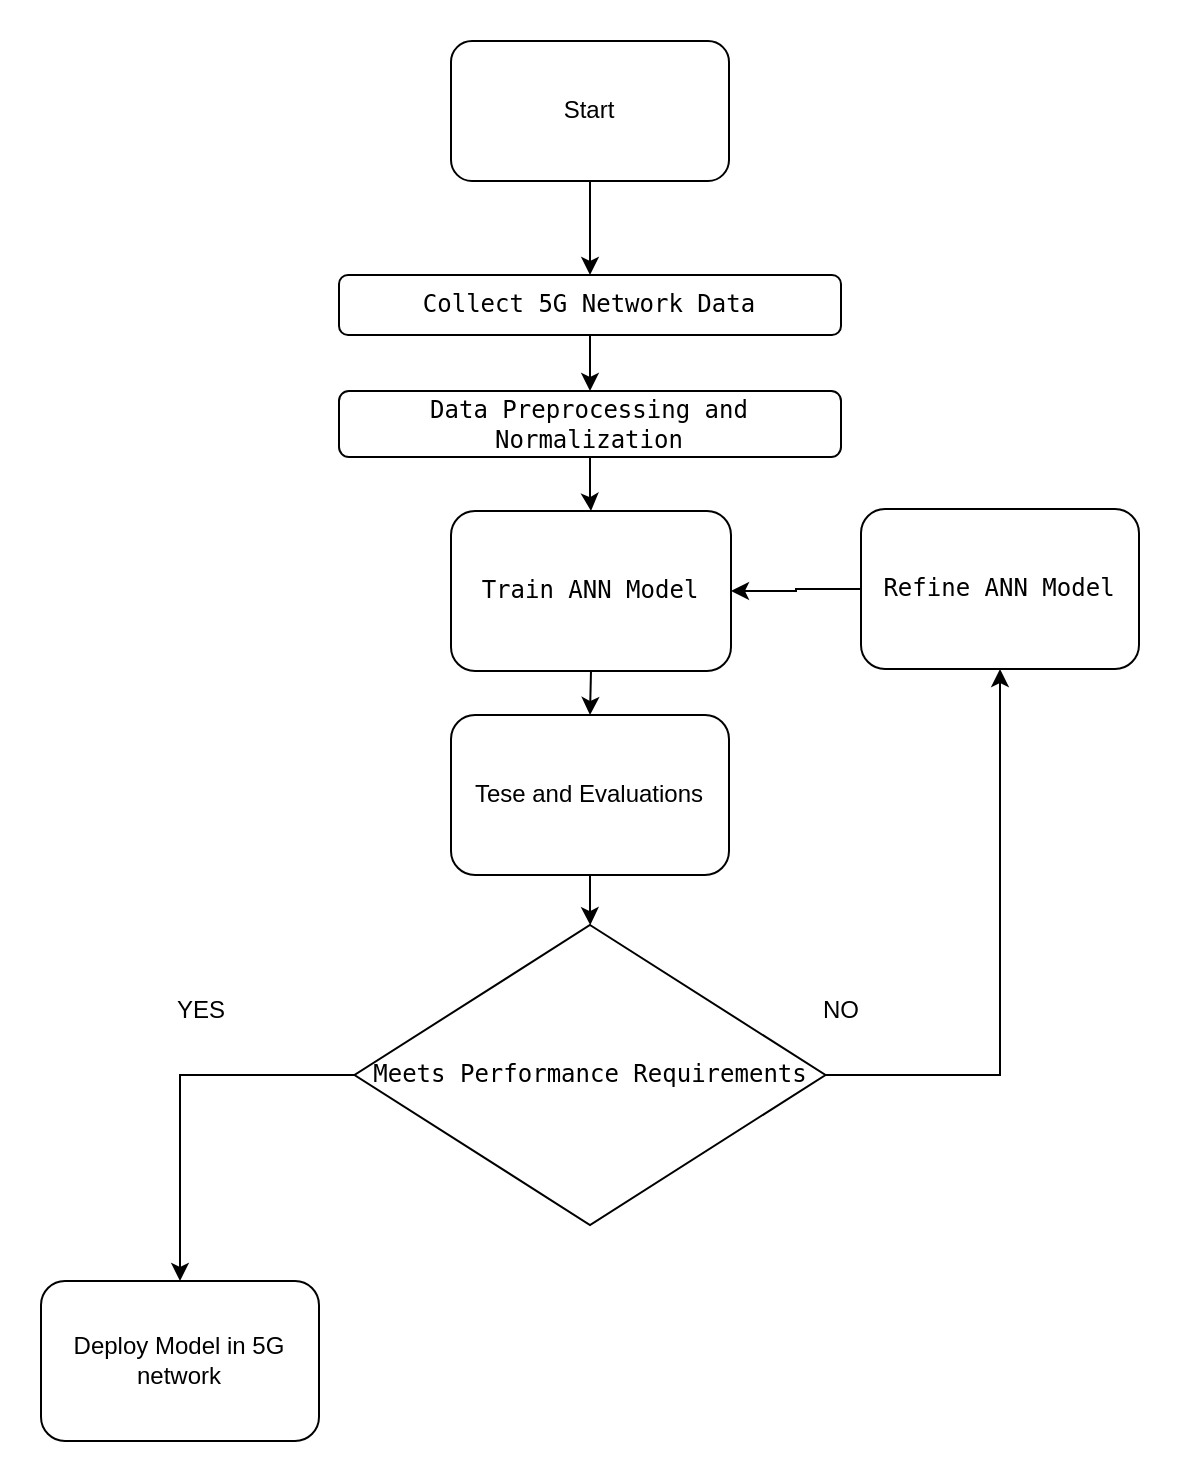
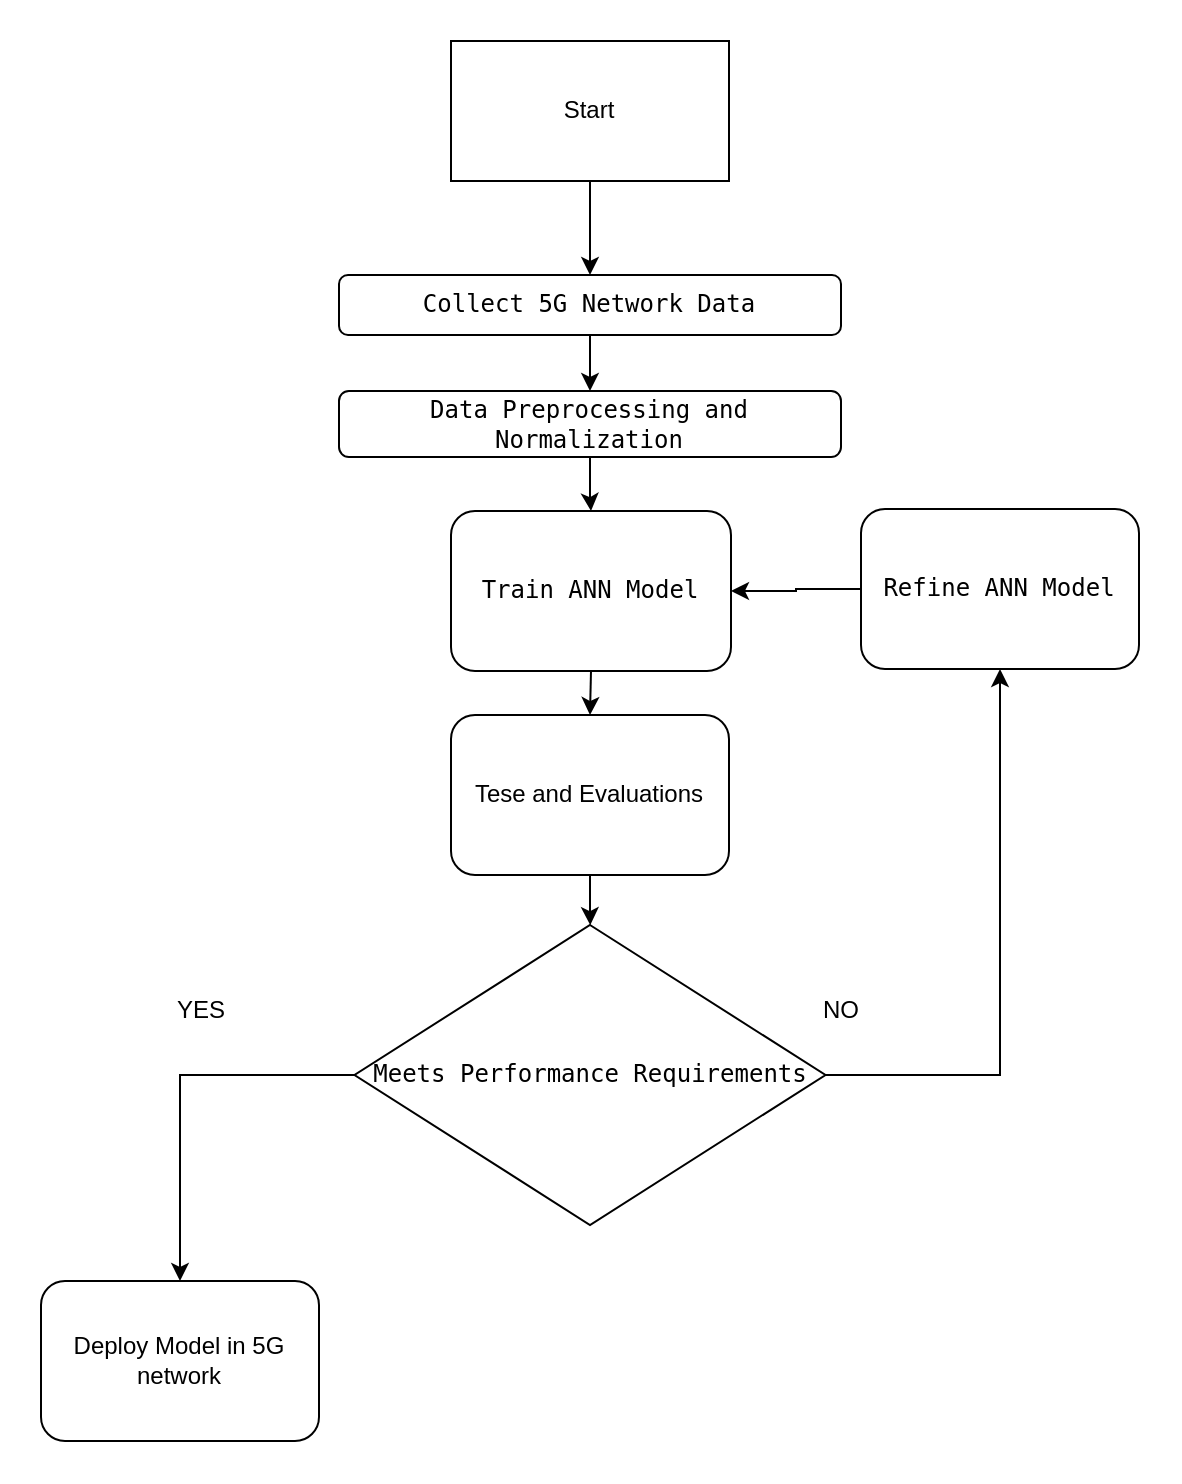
- <mxCell id="19" value="&lt;div&gt;Start&lt;/div&gt;" style="rounded=1;whiteSpace=wrap;html=1;" vertex="1" parent="1"><mxGeometry x="225" y="20" width="139" height="70" as="geometry" /></mxCell>
+ <mxCell id="19" value="&lt;div&gt;Start&lt;/div&gt;" style="whiteSpace=wrap;html=1;rounded=0;" vertex="1" parent="1"><mxGeometry x="225" y="20" width="139" height="70" as="geometry" /></mxCell>
